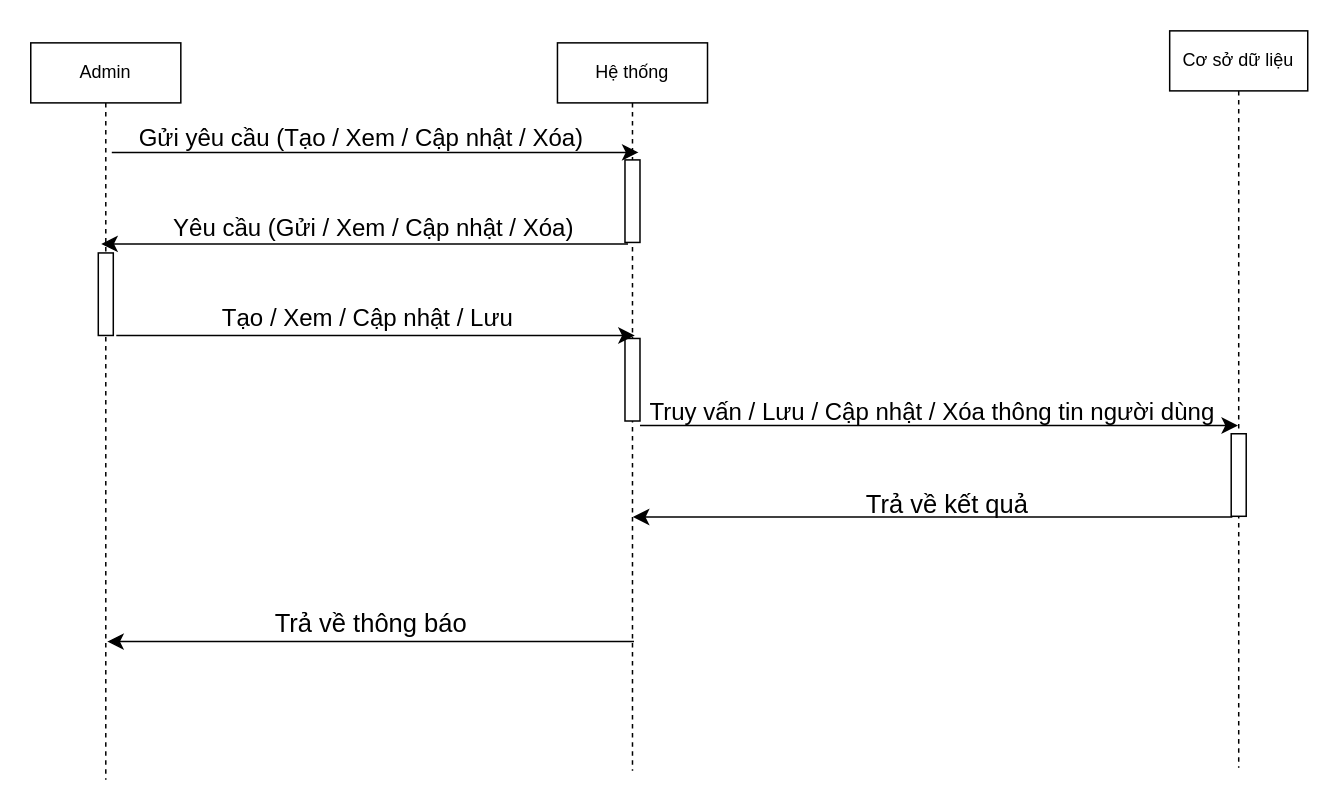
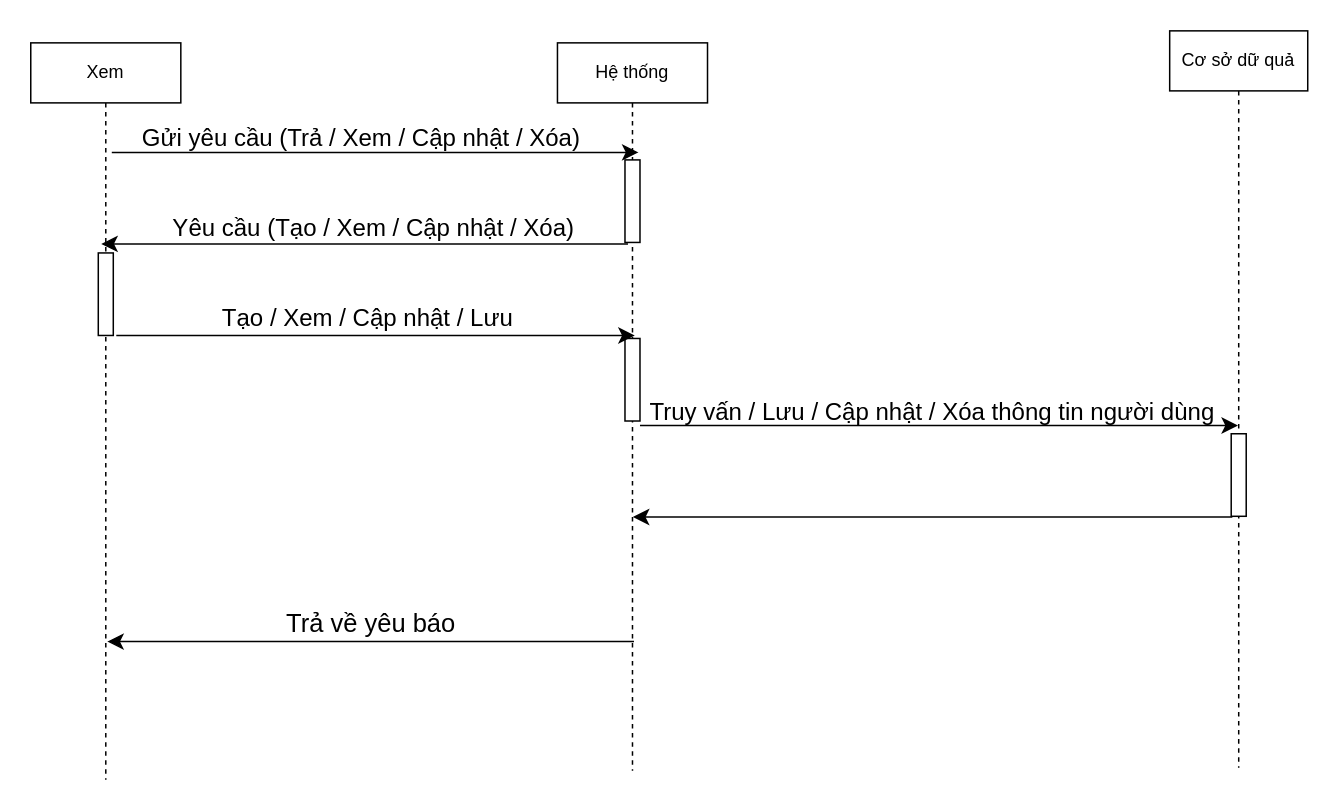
- <mxCell id="10" value="Cơ sở dữ liệu" style="shape=umlLifeline;perimeter=lifelinePerimeter;whiteSpace=wrap;html=1;container=1;dropTarget=0;collapsible=0;recursiveResize=0;outlineConnect=0;portConstraint=eastwest;newEdgeStyle={&quot;curved&quot;:0,&quot;rounded&quot;:0};" vertex="1" parent="1"><mxGeometry x="779" y="20" width="92" height="491" as="geometry" /></mxCell>
+ <mxCell id="10" value="Cơ sở dữ quả" style="shape=umlLifeline;perimeter=lifelinePerimeter;whiteSpace=wrap;html=1;container=1;dropTarget=0;collapsible=0;recursiveResize=0;outlineConnect=0;portConstraint=eastwest;newEdgeStyle={&quot;curved&quot;:0,&quot;rounded&quot;:0};" vertex="1" parent="1"><mxGeometry x="779" y="20" width="92" height="491" as="geometry" /></mxCell>
- <mxCell id="3" value="Admin" style="shape=umlLifeline;perimeter=lifelinePerimeter;whiteSpace=wrap;html=1;container=1;dropTarget=0;collapsible=0;recursiveResize=0;outlineConnect=0;portConstraint=eastwest;newEdgeStyle={&quot;curved&quot;:0,&quot;rounded&quot;:0};" vertex="1" parent="1"><mxGeometry x="20" y="28" width="100" height="491" as="geometry" /></mxCell>
+ <mxCell id="3" value="Xem" style="shape=umlLifeline;perimeter=lifelinePerimeter;whiteSpace=wrap;html=1;container=1;dropTarget=0;collapsible=0;recursiveResize=0;outlineConnect=0;portConstraint=eastwest;newEdgeStyle={&quot;curved&quot;:0,&quot;rounded&quot;:0};" vertex="1" parent="1"><mxGeometry x="20" y="28" width="100" height="491" as="geometry" /></mxCell>
- <mxCell id="12" value=" Gửi yêu cầu (Tạo / Xem / Cập nhật / Xóa)" style="text;strokeColor=none;fillColor=none;html=1;align=center;verticalAlign=middle;whiteSpace=wrap;rounded=0;fontSize=16;" vertex="1" parent="1"><mxGeometry x="88" y="76" width="305" height="30" as="geometry" /></mxCell>
+ <mxCell id="12" value=" Gửi yêu cầu (Trả / Xem / Cập nhật / Xóa)" style="text;strokeColor=none;fillColor=none;html=1;align=center;verticalAlign=middle;whiteSpace=wrap;rounded=0;fontSize=16;" vertex="1" parent="1"><mxGeometry x="88" y="76" width="305" height="30" as="geometry" /></mxCell>
- <mxCell id="13" value="&amp;nbsp;Yêu cầu (Gửi / Xem / Cập nhật / Xóa)" style="text;strokeColor=none;fillColor=none;html=1;align=center;verticalAlign=middle;whiteSpace=wrap;rounded=0;fontSize=16;" vertex="1" parent="1"><mxGeometry x="94" y="136" width="305" height="30" as="geometry" /></mxCell>
+ <mxCell id="13" value="&amp;nbsp;Yêu cầu (Tạo / Xem / Cập nhật / Xóa)" style="text;strokeColor=none;fillColor=none;html=1;align=center;verticalAlign=middle;whiteSpace=wrap;rounded=0;fontSize=16;" vertex="1" parent="1"><mxGeometry x="94" y="136" width="305" height="30" as="geometry" /></mxCell>
- <mxCell id="19" value="Trả về kết quả" style="text;strokeColor=none;fillColor=none;html=1;align=center;verticalAlign=middle;whiteSpace=wrap;rounded=0;fontSize=17;" vertex="1" parent="1"><mxGeometry x="500" y="323" width="262" height="28" as="geometry" /></mxCell>
- <mxCell id="20" value="Trả về thông báo" style="text;strokeColor=none;fillColor=none;html=1;align=center;verticalAlign=middle;whiteSpace=wrap;rounded=0;fontSize=17;" vertex="1" parent="1"><mxGeometry x="115.5" y="402" width="262" height="28" as="geometry" /></mxCell>
+ <mxCell id="20" value="Trả về yêu báo" style="text;strokeColor=none;fillColor=none;html=1;align=center;verticalAlign=middle;whiteSpace=wrap;rounded=0;fontSize=17;" vertex="1" parent="1"><mxGeometry x="115.5" y="402" width="262" height="28" as="geometry" /></mxCell>
